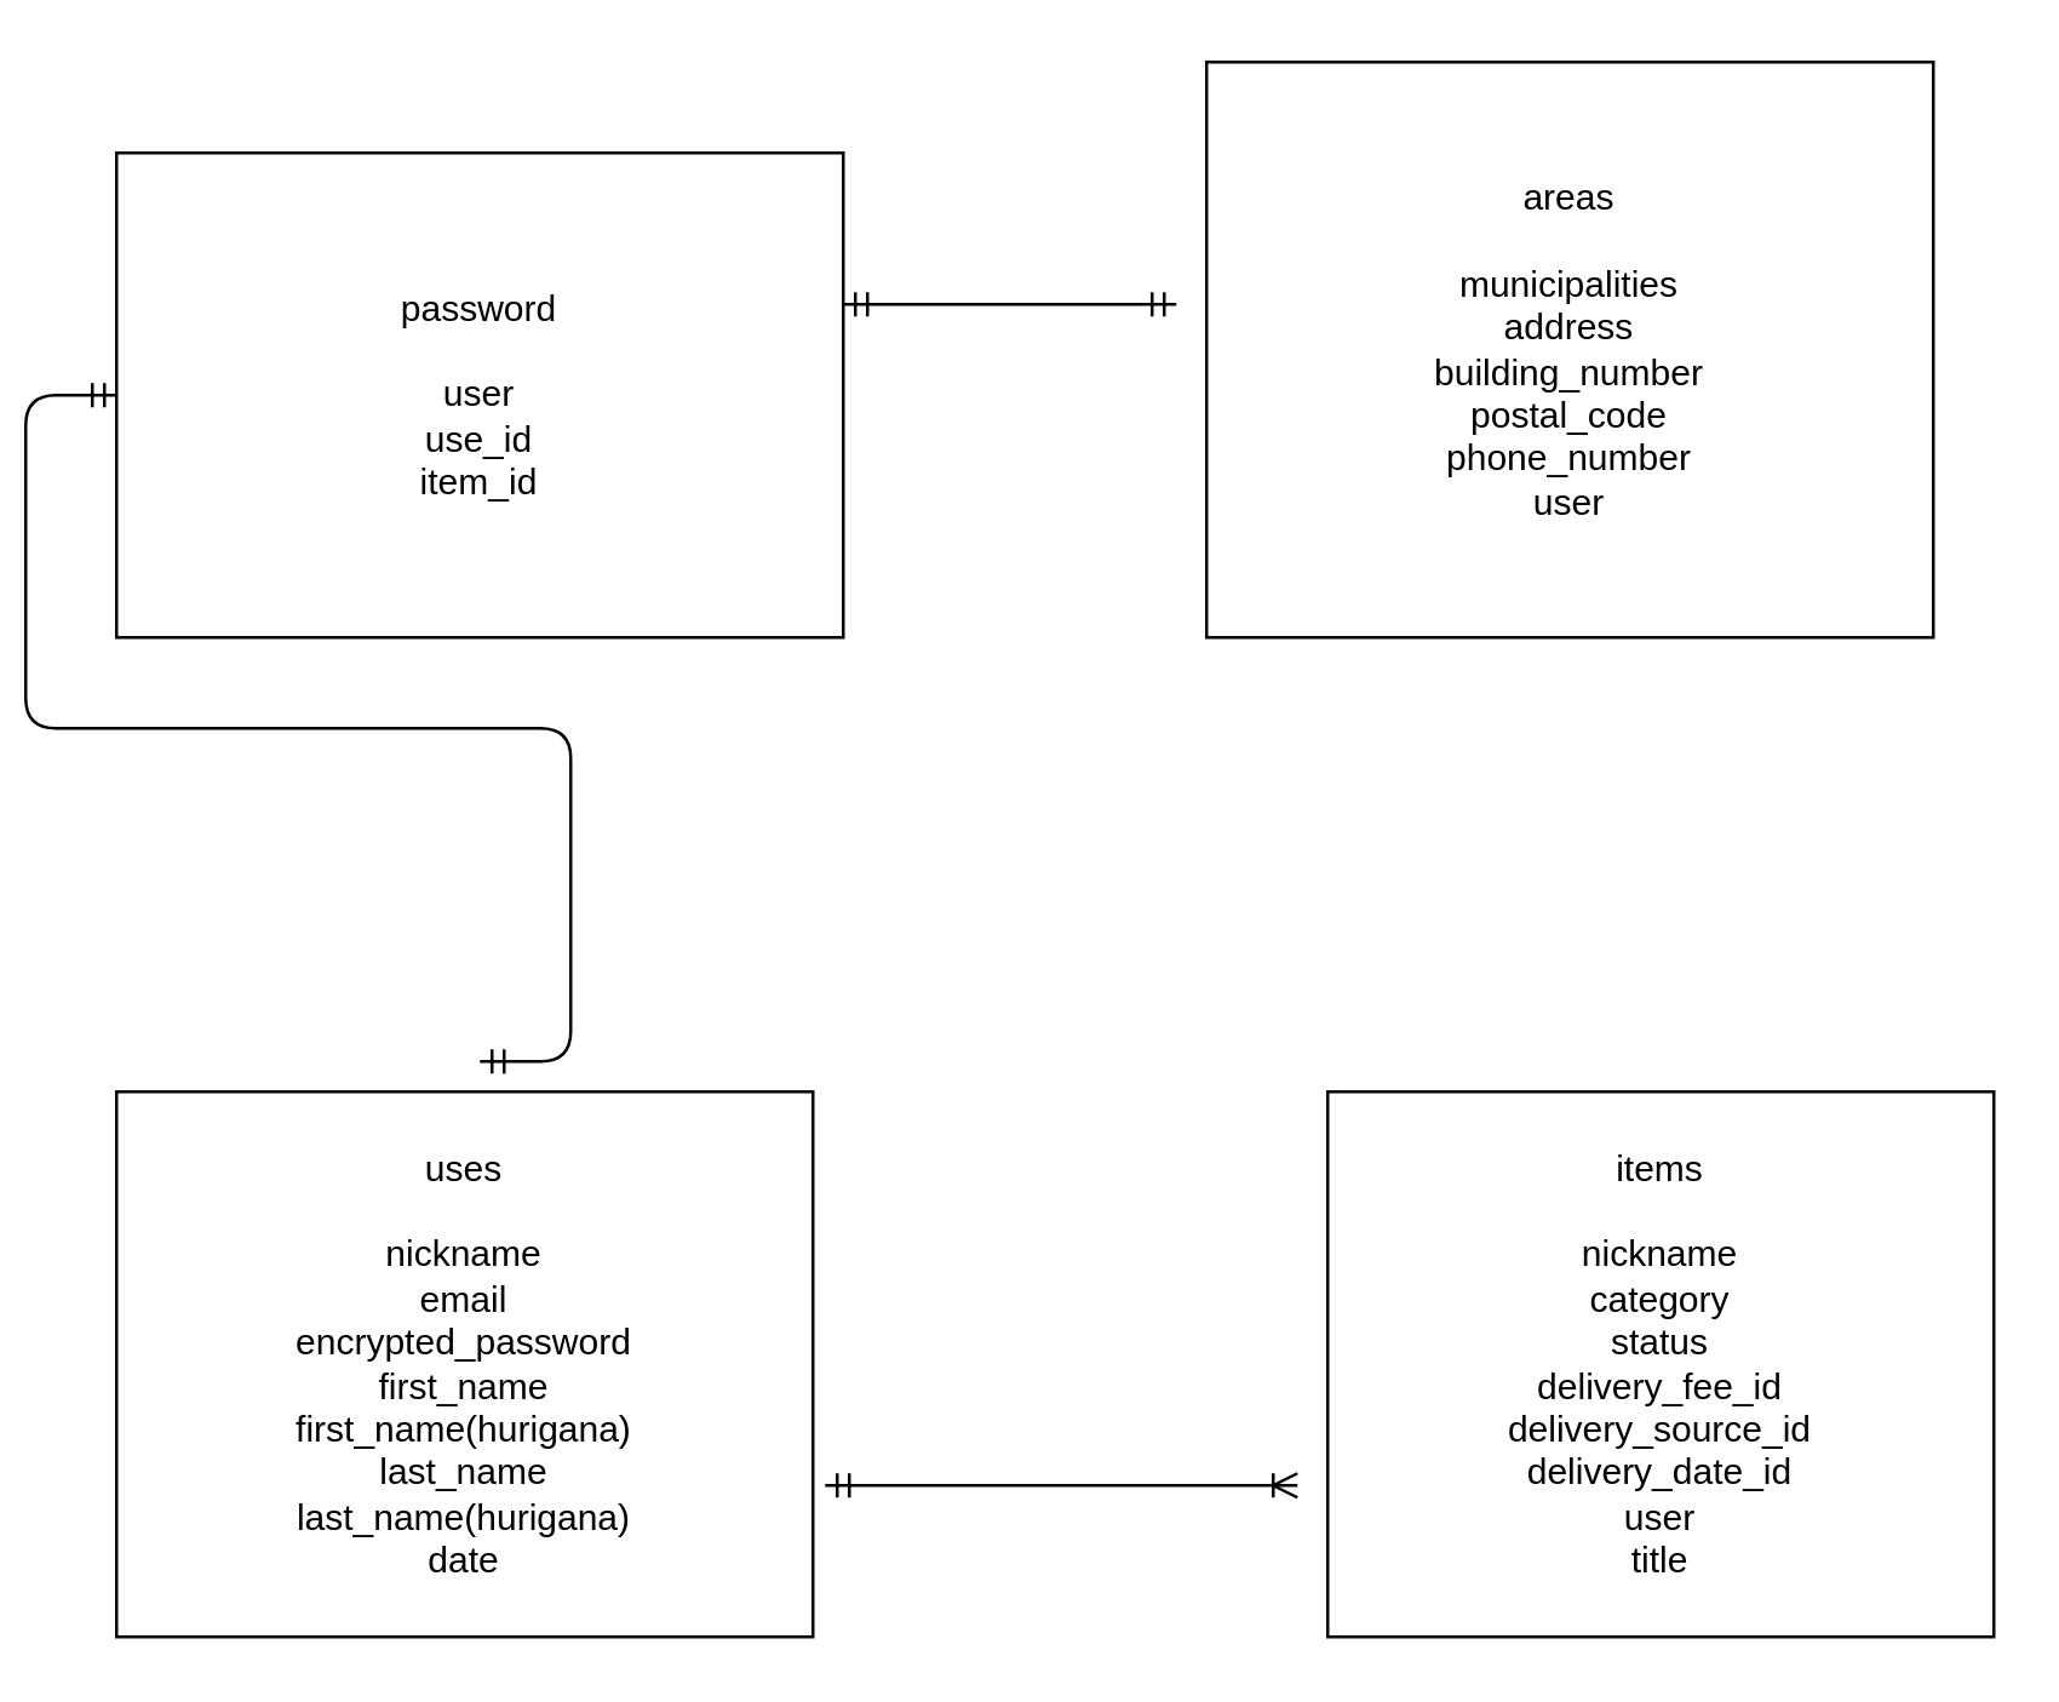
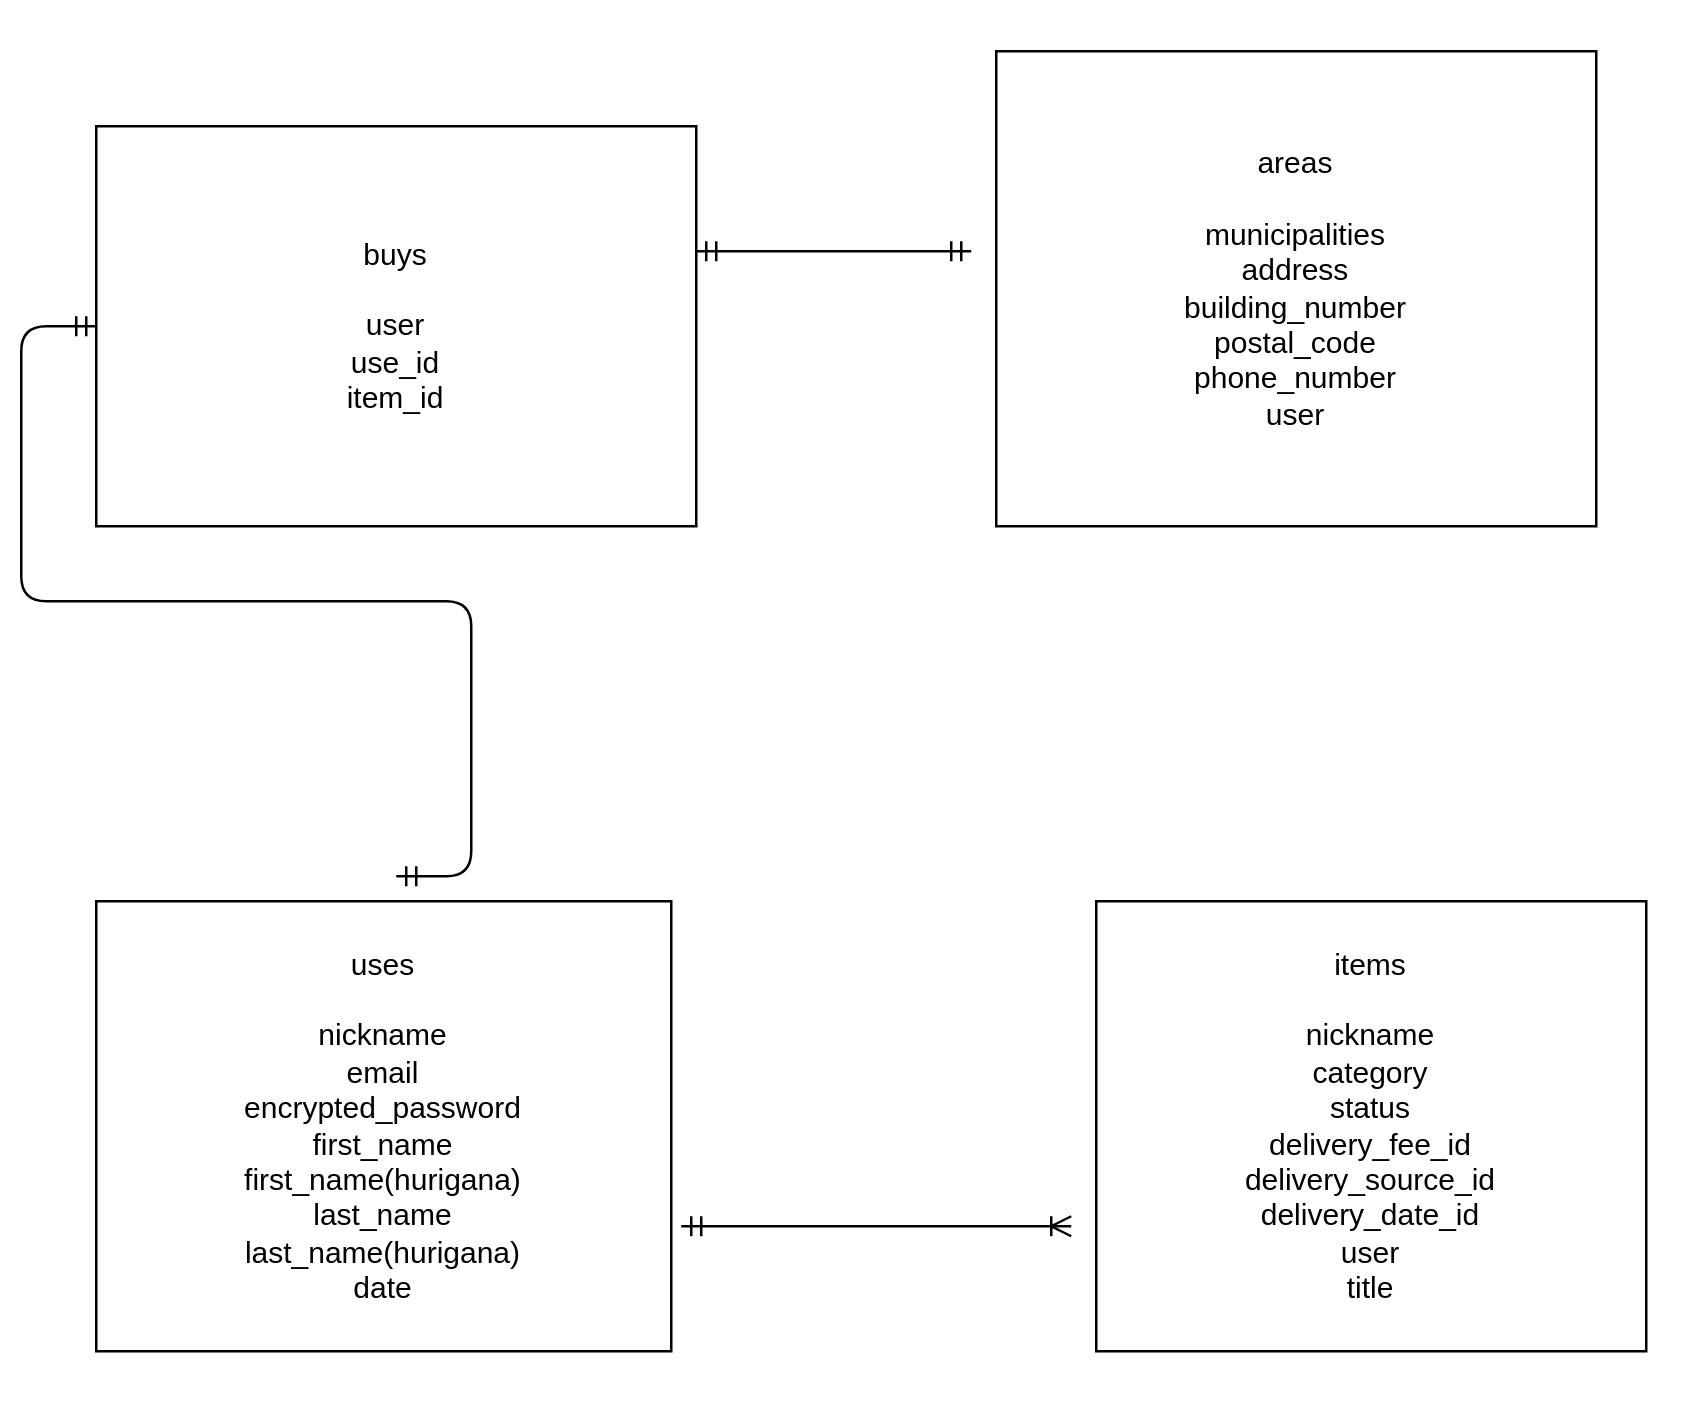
- <mxCell id="4" value="password&lt;br&gt;&lt;br&gt;user&lt;br&gt;use_id&lt;br&gt;item_id" style="whiteSpace=wrap;html=1;align=center;" parent="1" vertex="1"><mxGeometry x="20" y="50" width="240" height="160" as="geometry" /></mxCell>
+ <mxCell id="4" value="buys&lt;br&gt;&lt;br&gt;user&lt;br&gt;use_id&lt;br&gt;item_id" style="whiteSpace=wrap;html=1;align=center;" parent="1" vertex="1"><mxGeometry x="20" y="50" width="240" height="160" as="geometry" /></mxCell>
